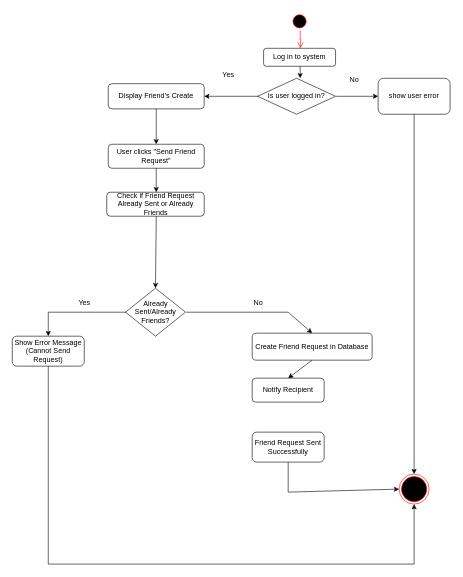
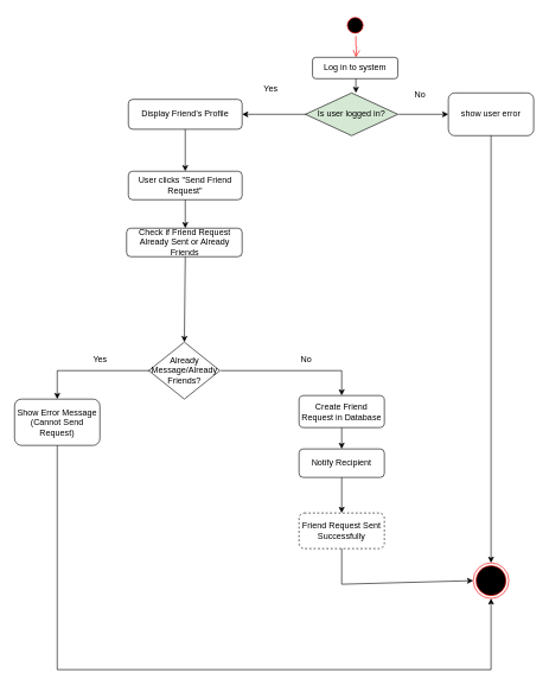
- <mxCell id="8" value="Display Friend’s Create" style="rounded=1;whiteSpace=wrap;html=1;" parent="1" vertex="1"><mxGeometry x="180" y="139" width="160" height="42" as="geometry" /></mxCell>
+ <mxCell id="8" value="Display Friend’s Profile" style="rounded=1;whiteSpace=wrap;html=1;" parent="1" vertex="1"><mxGeometry x="180" y="139" width="160" height="42" as="geometry" /></mxCell>
- <mxCell id="5" value="Is user logged in?" style="rhombus;whiteSpace=wrap;html=1;" parent="1" vertex="1"><mxGeometry x="429" y="130" width="130" height="60" as="geometry" /></mxCell>
+ <mxCell id="5" value="Is user logged in?" style="rhombus;whiteSpace=wrap;html=1;fillColor=#d5e8d4;" parent="1" vertex="1"><mxGeometry x="429" y="130" width="130" height="60" as="geometry" /></mxCell>
- <mxCell id="21" value="Already Sent/Already Friends?" style="rhombus;whiteSpace=wrap;html=1;" parent="1" vertex="1"><mxGeometry x="208.75" y="480" width="100" height="80" as="geometry" /></mxCell>
+ <mxCell id="21" value="Already Message/Already Friends?" style="rhombus;whiteSpace=wrap;html=1;" parent="1" vertex="1"><mxGeometry x="208.75" y="480" width="100" height="80" as="geometry" /></mxCell>
- <mxCell id="28" value="Create Friend Request in Database" style="rounded=1;whiteSpace=wrap;html=1;" parent="1" vertex="1"><mxGeometry x="420" y="555" width="200" height="45" as="geometry" /></mxCell>
+ <mxCell id="28" value="Create Friend Request in Database" style="rounded=1;whiteSpace=wrap;html=1;" parent="1" vertex="1"><mxGeometry x="420" y="555" width="120" height="45" as="geometry" /></mxCell>
- <mxCell id="23" value="Show Error Message (Cannot Send Request)" style="rounded=1;whiteSpace=wrap;html=1;" parent="1" vertex="1"><mxGeometry x="20" y="560" width="120" height="50" as="geometry" /></mxCell>
+ <mxCell id="23" value="Show Error Message (Cannot Send Request)" style="rounded=1;whiteSpace=wrap;html=1;" parent="1" vertex="1"><mxGeometry x="20" y="560" width="120" height="65" as="geometry" /></mxCell>
+ <mxCell id="31" value="" style="endArrow=classic;html=1;rounded=0;entryX=0.5;entryY=0;entryDx=0;entryDy=0;entryPerimeter=0;exitX=0.5;exitY=1;exitDx=0;exitDy=0;exitPerimeter=0;" parent="1" source="30" target="27" edge="1"><mxGeometry width="50" height="50" relative="1" as="geometry"><mxPoint x="290" y="720" as="sourcePoint" /><mxPoint x="470" y="870" as="targetPoint" /></mxGeometry></mxCell>
- <mxCell id="27" value="Friend Request Sent Successfully" style="rounded=1;whiteSpace=wrap;html=1;" parent="1" vertex="1"><mxGeometry x="420" y="720" width="120" height="50" as="geometry" /></mxCell>
+ <mxCell id="27" value="Friend Request Sent Successfully" style="rounded=1;whiteSpace=wrap;html=1;dashed=1;" parent="1" vertex="1"><mxGeometry x="420" y="720" width="120" height="50" as="geometry" /></mxCell>
